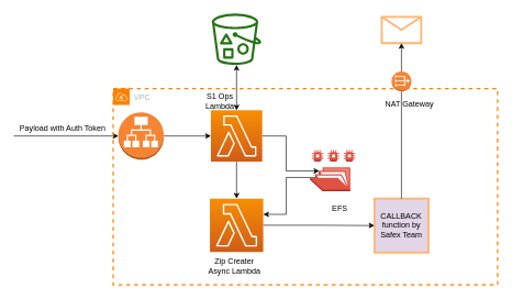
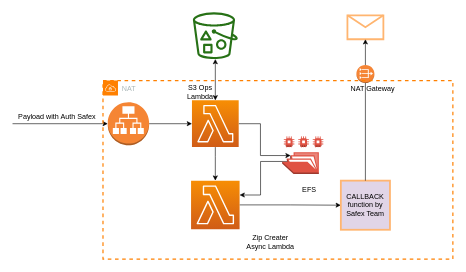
- <mxCell id="24" value="VPC" style="points=[[0,0],[0.25,0],[0.5,0],[0.75,0],[1,0],[1,0.25],[1,0.5],[1,0.75],[1,1],[0.75,1],[0.5,1],[0.25,1],[0,1],[0,0.75],[0,0.5],[0,0.25]];outlineConnect=0;gradientColor=none;html=1;whiteSpace=wrap;fontSize=12;fontStyle=0;shape=mxgraph.aws4.group;grIcon=mxgraph.aws4.group_vpc;fillColor=none;verticalAlign=top;align=left;spacingLeft=30;fontColor=#AAB7B8;dashed=1;strokeWidth=2;strokeColor=#FF8000;" vertex="1" parent="1"><mxGeometry x="171" y="134" width="584" height="298" as="geometry" /></mxCell>
+ <mxCell id="24" value="NAT" style="points=[[0,0],[0.25,0],[0.5,0],[0.75,0],[1,0],[1,0.25],[1,0.5],[1,0.75],[1,1],[0.75,1],[0.5,1],[0.25,1],[0,1],[0,0.75],[0,0.5],[0,0.25]];outlineConnect=0;gradientColor=none;html=1;whiteSpace=wrap;fontSize=12;fontStyle=0;shape=mxgraph.aws4.group;grIcon=mxgraph.aws4.group_vpc;fillColor=none;verticalAlign=top;align=left;spacingLeft=30;fontColor=#AAB7B8;dashed=1;strokeWidth=2;strokeColor=#FF8000;" vertex="1" parent="1"><mxGeometry x="171" y="134" width="584" height="298" as="geometry" /></mxCell>
- <mxCell id="17" value="S1 Ops &lt;br&gt;Lambda" style="text;html=1;align=center;verticalAlign=middle;resizable=0;points=[];autosize=1;strokeColor=none;" vertex="1" parent="1"><mxGeometry x="306" y="138" width="53" height="32" as="geometry" /></mxCell>
+ <mxCell id="17" value="S3 Ops &lt;br&gt;Lambda" style="text;html=1;align=center;verticalAlign=middle;resizable=0;points=[];autosize=1;strokeColor=none;" vertex="1" parent="1"><mxGeometry x="306" y="138" width="53" height="32" as="geometry" /></mxCell>
- <mxCell id="21" value="NAT Gateway" style="text;html=1;align=center;verticalAlign=middle;resizable=0;points=[];autosize=1;strokeColor=none;" vertex="1" parent="1"><mxGeometry x="579" y="149" width="83" height="18" as="geometry" /></mxCell>
+ <mxCell id="21" value="NAT Gateway" style="text;html=1;align=center;verticalAlign=middle;resizable=0;points=[];autosize=1;strokeColor=none;" vertex="1" parent="1"><mxGeometry x="579" y="139" width="83" height="18" as="geometry" /></mxCell>
- <mxCell id="19" value="Payload with Auth Token" style="text;html=1;align=center;verticalAlign=middle;resizable=0;points=[];autosize=1;strokeColor=none;" vertex="1" parent="1"><mxGeometry x="23" y="186" width="141" height="18" as="geometry" /></mxCell>
+ <mxCell id="19" value="Payload with Auth Safex" style="text;html=1;align=center;verticalAlign=middle;resizable=0;points=[];autosize=1;strokeColor=none;" vertex="1" parent="1"><mxGeometry x="23" y="186" width="141" height="18" as="geometry" /></mxCell>
- <mxCell id="18" value="Zip Creater&lt;br&gt;Async Lambda" style="text;html=1;align=center;verticalAlign=middle;resizable=0;points=[];autosize=1;strokeColor=none;" vertex="1" parent="1"><mxGeometry x="310" y="387" width="89" height="32" as="geometry" /></mxCell>
+ <mxCell id="18" value="Zip Creater&lt;br&gt;Async Lambda" style="text;html=1;align=center;verticalAlign=middle;resizable=0;points=[];autosize=1;strokeColor=none;" vertex="1" parent="1"><mxGeometry x="405" y="387" width="89" height="32" as="geometry" /></mxCell>
